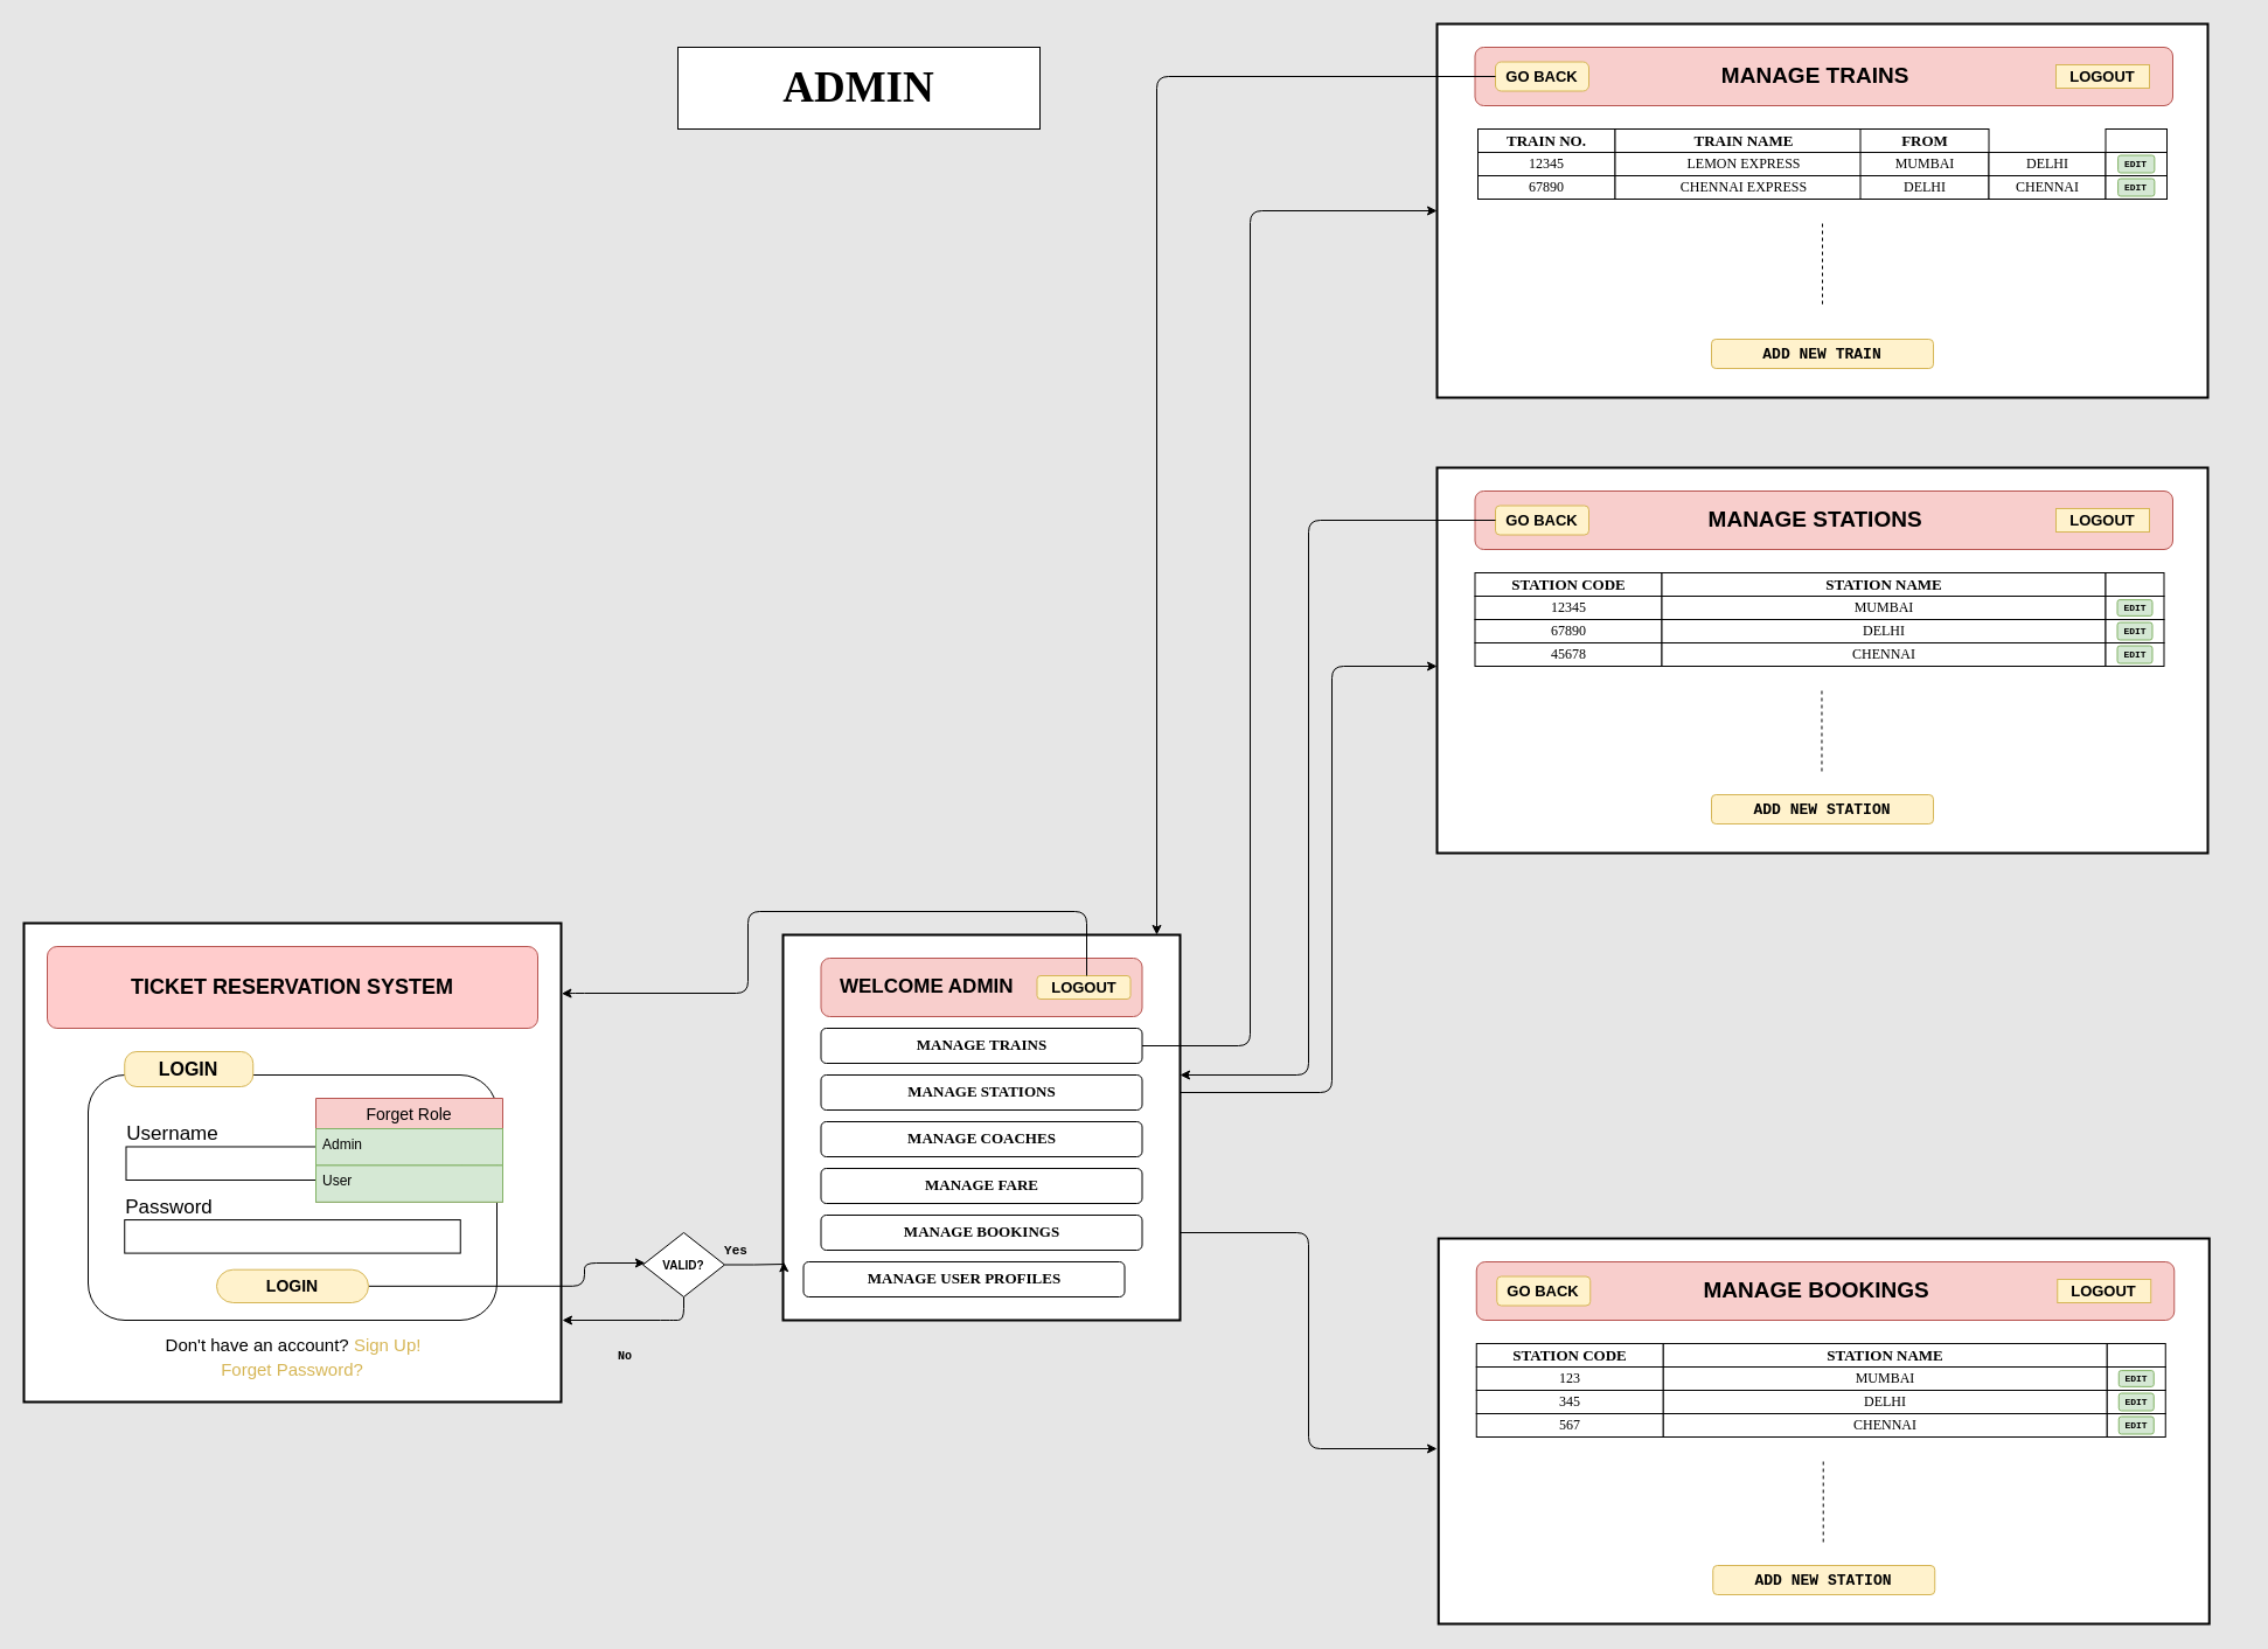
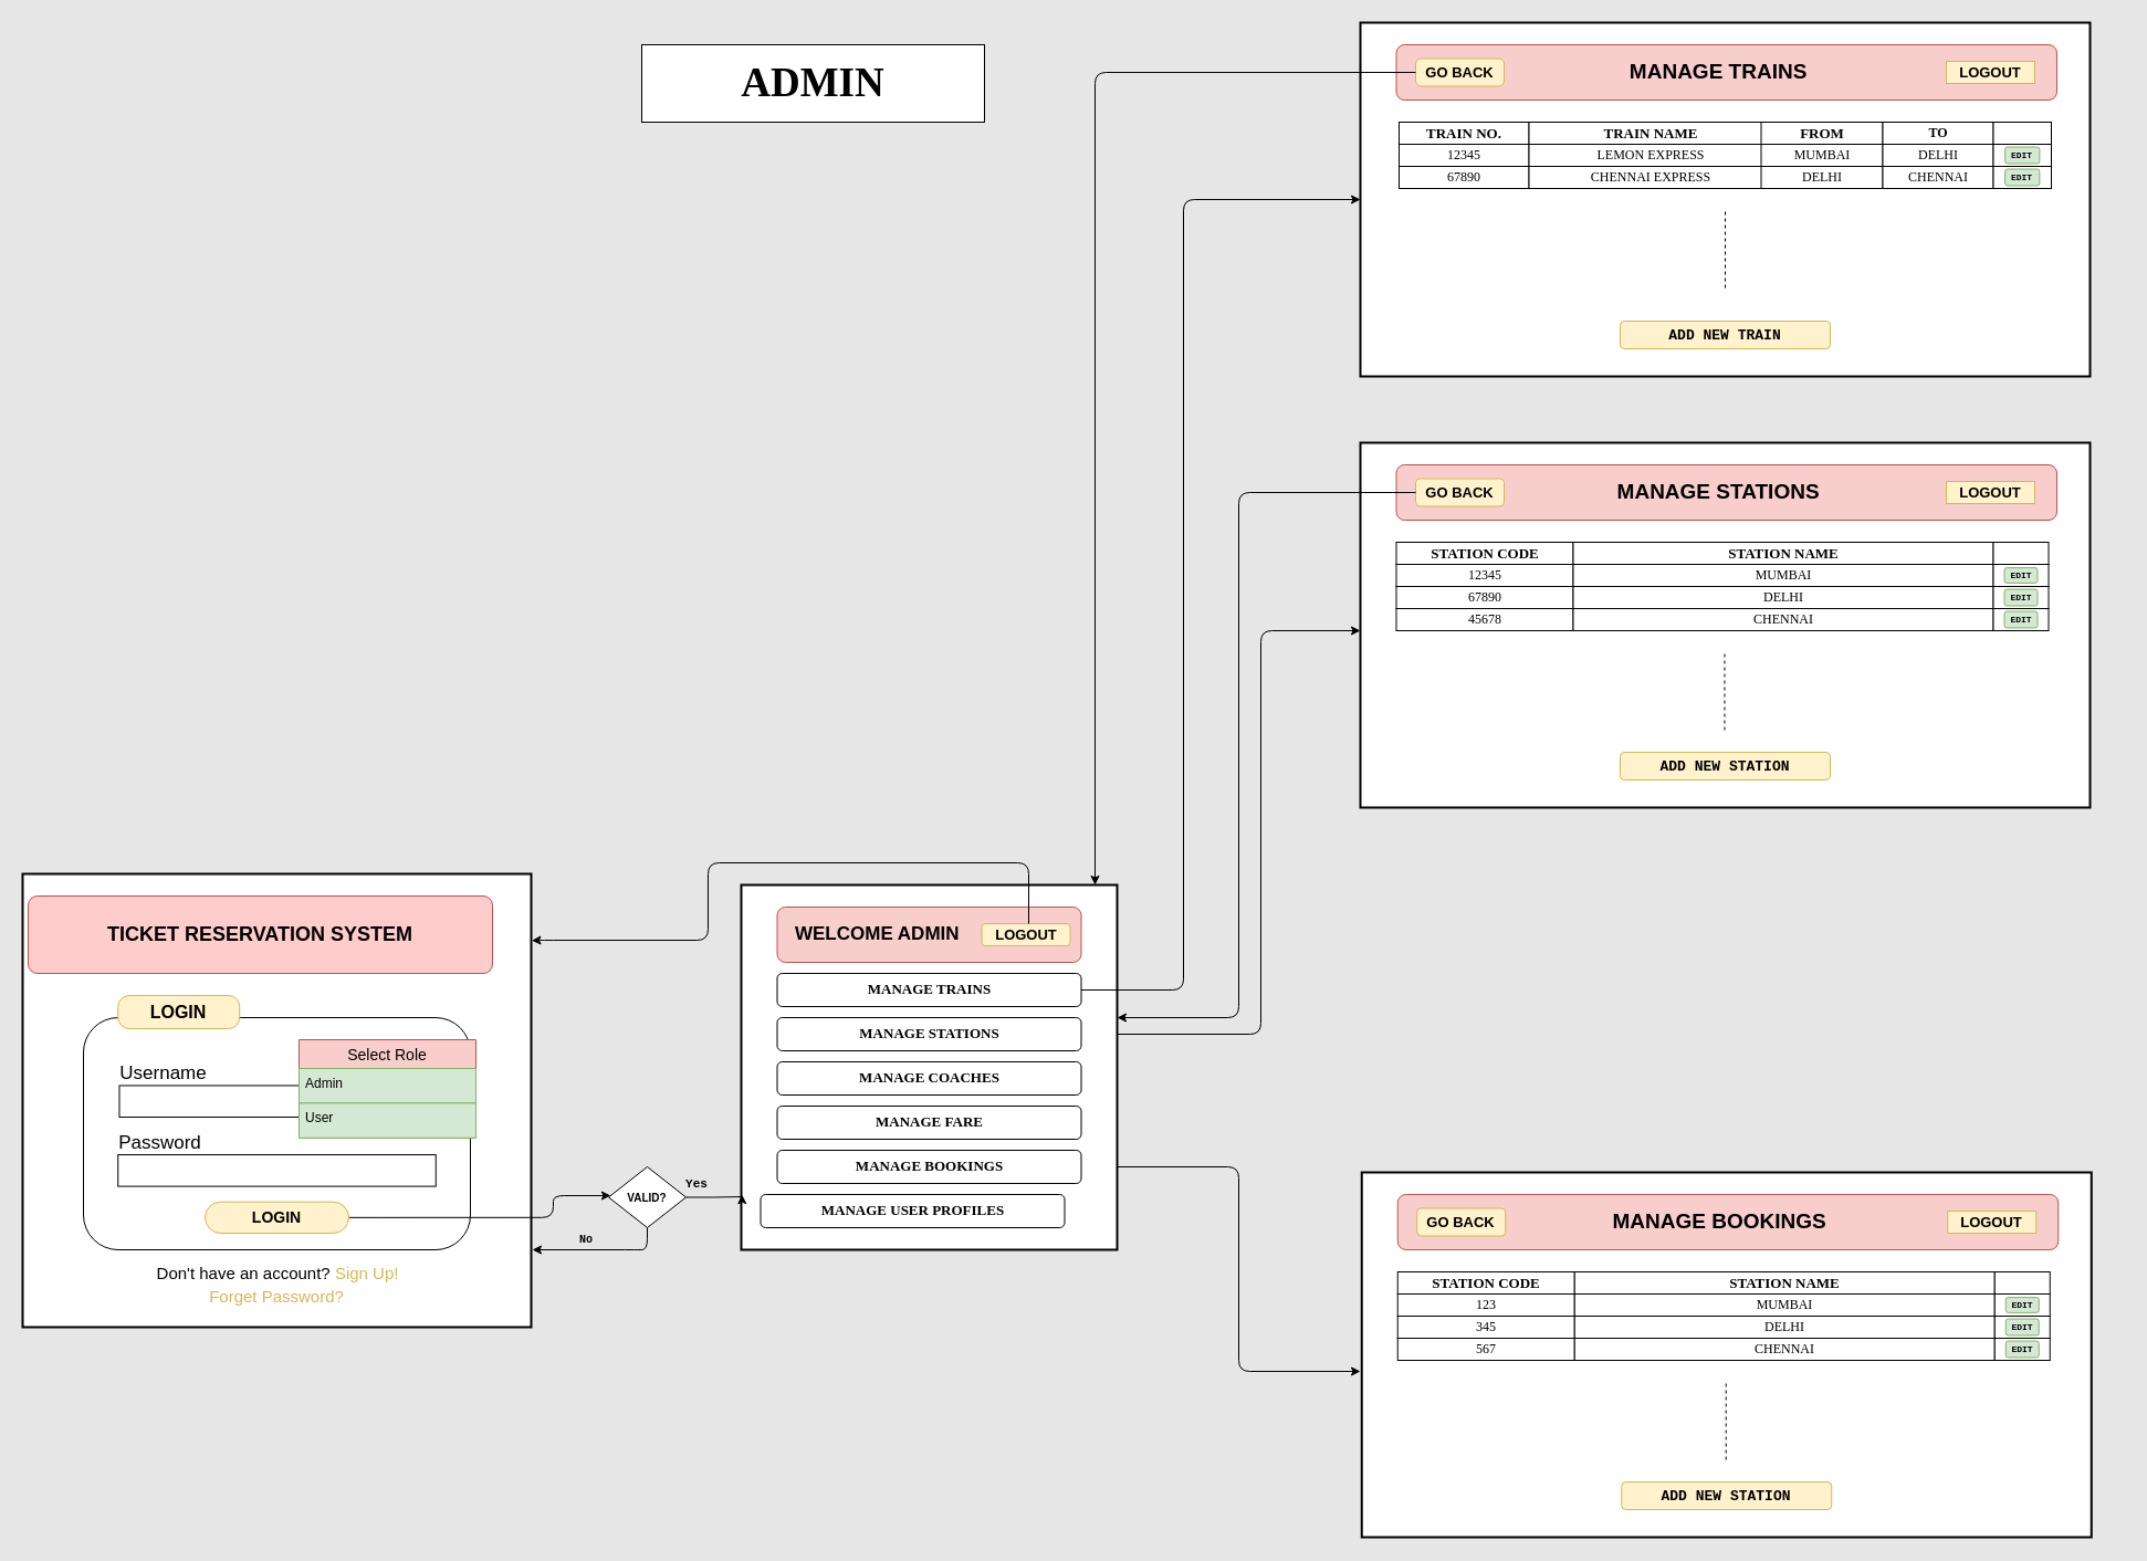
+ <mxCell id="75" value="&lt;b&gt;&lt;font face=&quot;Times New Roman&quot; style=&quot;font-size: 12px;&quot;&gt;TO&lt;/font&gt;&lt;/b&gt;" style="rounded=0;whiteSpace=wrap;html=1;shadow=0;fontFamily=Courier New;fontSize=10;strokeWidth=1;" parent="70" vertex="1"><mxGeometry x="437.5" y="-20" width="100" height="20" as="geometry" /></mxCell>
- <mxCell id="115" value="&lt;font style=&quot;font-size: 18px;&quot;&gt;&lt;b style=&quot;&quot;&gt;TICKET RESERVATION SYSTEM&lt;/b&gt;&lt;/font&gt;" style="text;html=1;align=center;verticalAlign=middle;whiteSpace=wrap;fontSize=12;fillColor=#ffcccc;strokeColor=#B85450;rounded=1;arcSize=12;" parent="1" vertex="1"><mxGeometry x="40" y="810" width="420" height="70" as="geometry" /></mxCell>
+ <mxCell id="115" value="&lt;font style=&quot;font-size: 18px;&quot;&gt;&lt;b style=&quot;&quot;&gt;TICKET RESERVATION SYSTEM&lt;/b&gt;&lt;/font&gt;" style="text;html=1;align=center;verticalAlign=middle;whiteSpace=wrap;fontSize=12;fillColor=#ffcccc;strokeColor=#B85450;rounded=1;arcSize=12;" parent="1" vertex="1"><mxGeometry x="25" y="810" width="420" height="70" as="geometry" /></mxCell>
- <mxCell id="107" value="Forget Role" style="swimlane;fontStyle=0;childLayout=stackLayout;horizontal=1;startSize=26;horizontalStack=0;resizeParent=1;resizeParentMax=0;resizeLast=0;collapsible=1;marginBottom=0;align=center;fontSize=14;fillColor=#f8cecc;strokeColor=#b85450;" parent="1" vertex="1"><mxGeometry x="270.013" y="940" width="160" height="88.812" as="geometry"><mxRectangle x="-719.987" y="-280.0" width="125.0" height="27.219" as="alternateBounds" /></mxGeometry></mxCell>
+ <mxCell id="107" value="Select Role" style="swimlane;fontStyle=0;childLayout=stackLayout;horizontal=1;startSize=26;horizontalStack=0;resizeParent=1;resizeParentMax=0;resizeLast=0;collapsible=1;marginBottom=0;align=center;fontSize=14;fillColor=#f8cecc;strokeColor=#b85450;" parent="1" vertex="1"><mxGeometry x="270.013" y="940" width="160" height="88.812" as="geometry"><mxRectangle x="-719.987" y="-280.0" width="125.0" height="27.219" as="alternateBounds" /></mxGeometry></mxCell>
- <mxCell id="114" value="&lt;font style=&quot;font-size: 9px;&quot; face=&quot;Courier New&quot;&gt;&lt;b style=&quot;font-size: 10px;&quot;&gt;No&lt;/b&gt;&lt;/font&gt;" style="text;html=1;strokeColor=none;fillColor=none;align=center;verticalAlign=middle;whiteSpace=wrap;rounded=0;" parent="1" vertex="1"><mxGeometry x="515" y="1150" width="40" height="20" as="geometry" /></mxCell>
+ <mxCell id="114" value="&lt;font style=&quot;font-size: 9px;&quot; face=&quot;Courier New&quot;&gt;&lt;b style=&quot;font-size: 10px;&quot;&gt;No&lt;/b&gt;&lt;/font&gt;" style="text;html=1;strokeColor=none;fillColor=none;align=center;verticalAlign=middle;whiteSpace=wrap;rounded=0;" parent="1" vertex="1"><mxGeometry x="510" y="1110" width="40" height="20" as="geometry" /></mxCell>
